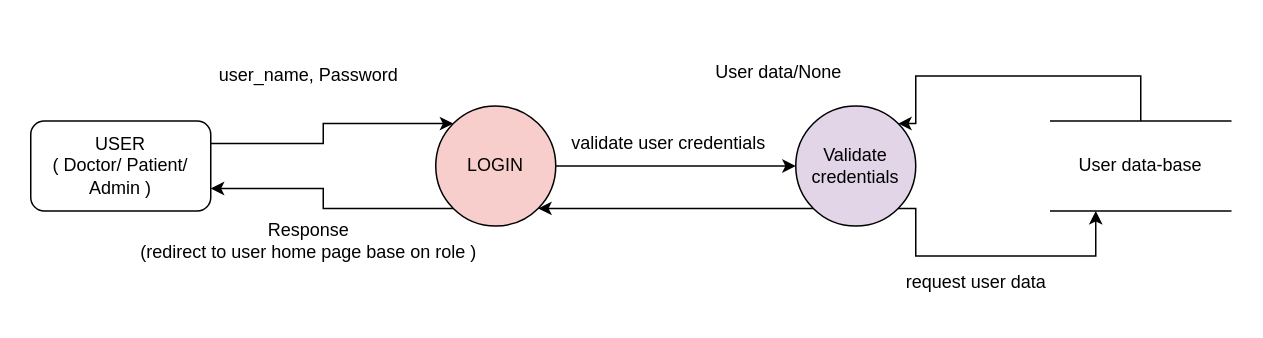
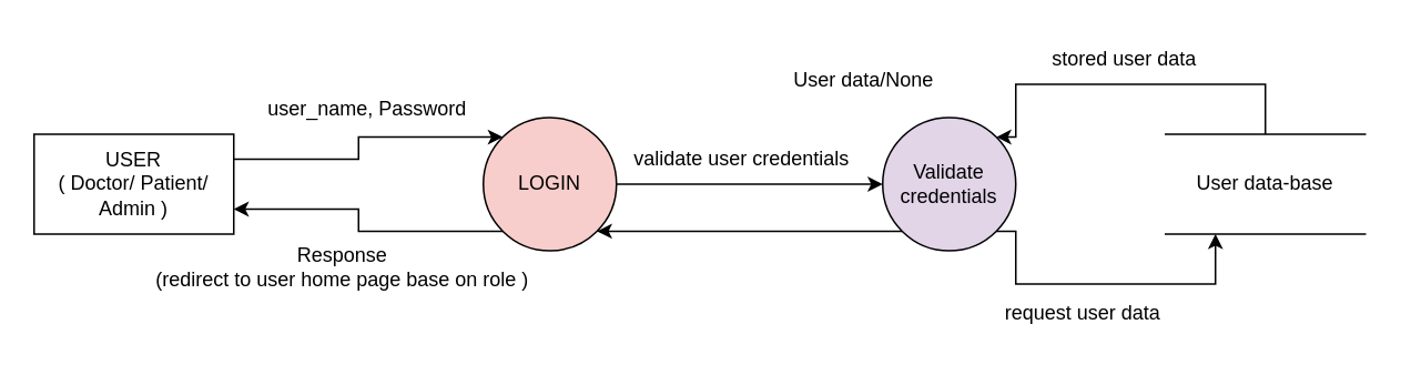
+ <mxCell id="10" value="stored user data" style="text;html=1;align=center;verticalAlign=middle;resizable=0;points=[];autosize=1;strokeColor=none;fillColor=none;" vertex="1" parent="1"><mxGeometry x="620" y="20" width="110" height="30" as="geometry" /></mxCell>
- <mxCell id="17" value="user_name, Password" style="text;html=1;align=center;verticalAlign=middle;resizable=0;points=[];autosize=1;strokeColor=none;fillColor=none;" vertex="1" parent="1"><mxGeometry x="135" y="35" width="140" height="30" as="geometry" /></mxCell>
+ <mxCell id="17" value="user_name, Password" style="text;html=1;align=center;verticalAlign=middle;resizable=0;points=[];autosize=1;strokeColor=none;fillColor=none;" vertex="1" parent="1"><mxGeometry x="150" y="50" width="140" height="30" as="geometry" /></mxCell>
- <mxCell id="15" value="USER&lt;br&gt;( Doctor/ Patient/ Admin )" style="whiteSpace=wrap;html=1;rounded=1;" vertex="1" parent="1"><mxGeometry x="20" y="80" width="120" height="60" as="geometry" /></mxCell>
+ <mxCell id="15" value="USER&lt;br&gt;( Doctor/ Patient/ Admin )" style="whiteSpace=wrap;html=1;" vertex="1" parent="1"><mxGeometry x="20" y="80" width="120" height="60" as="geometry" /></mxCell>
